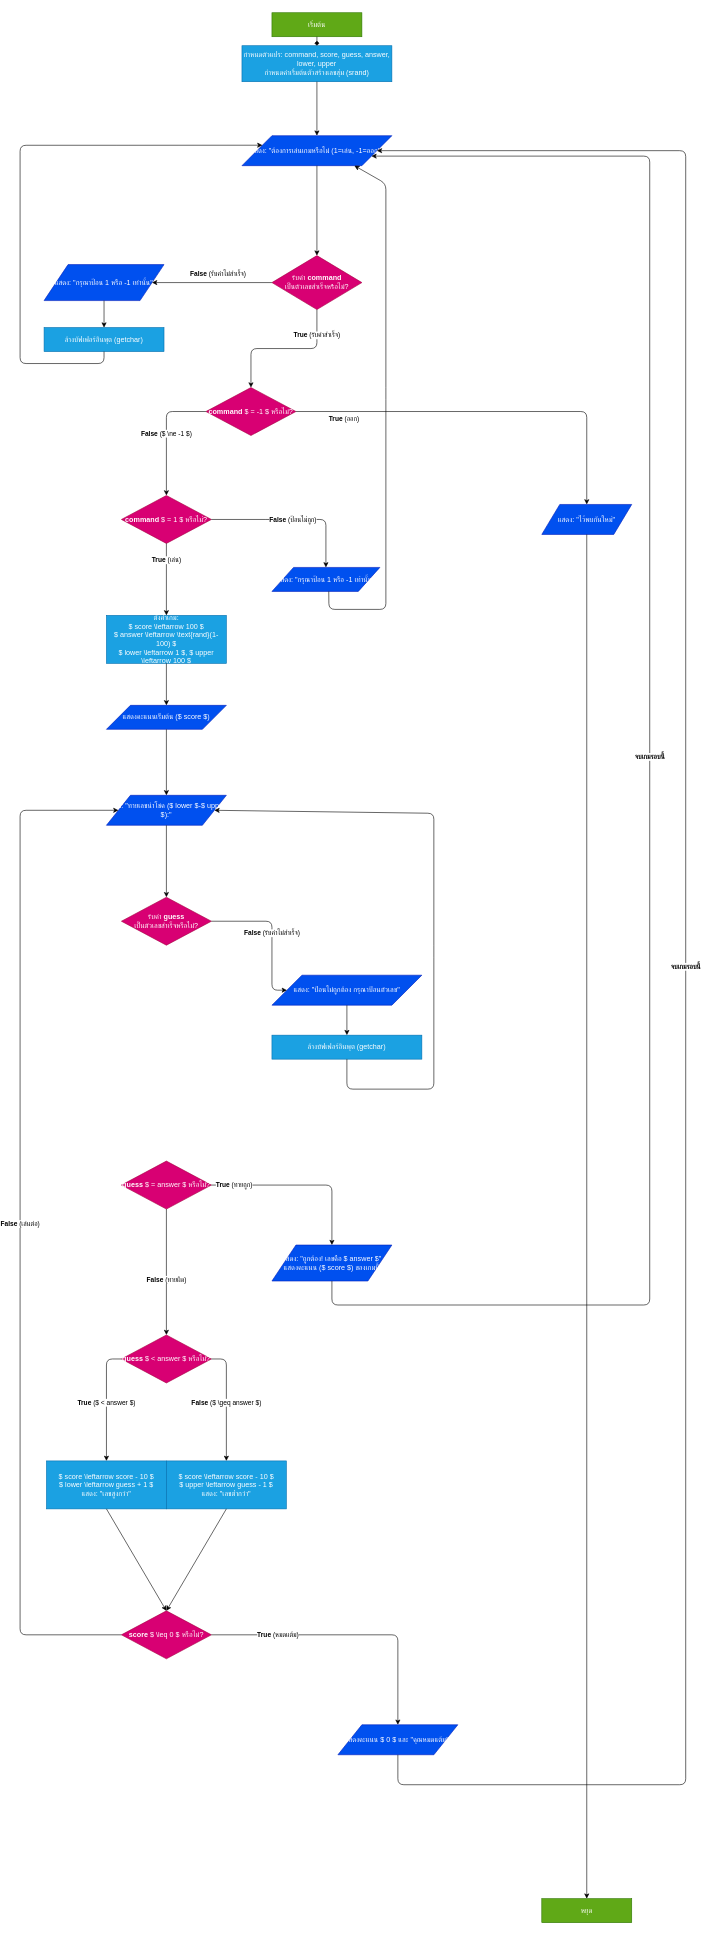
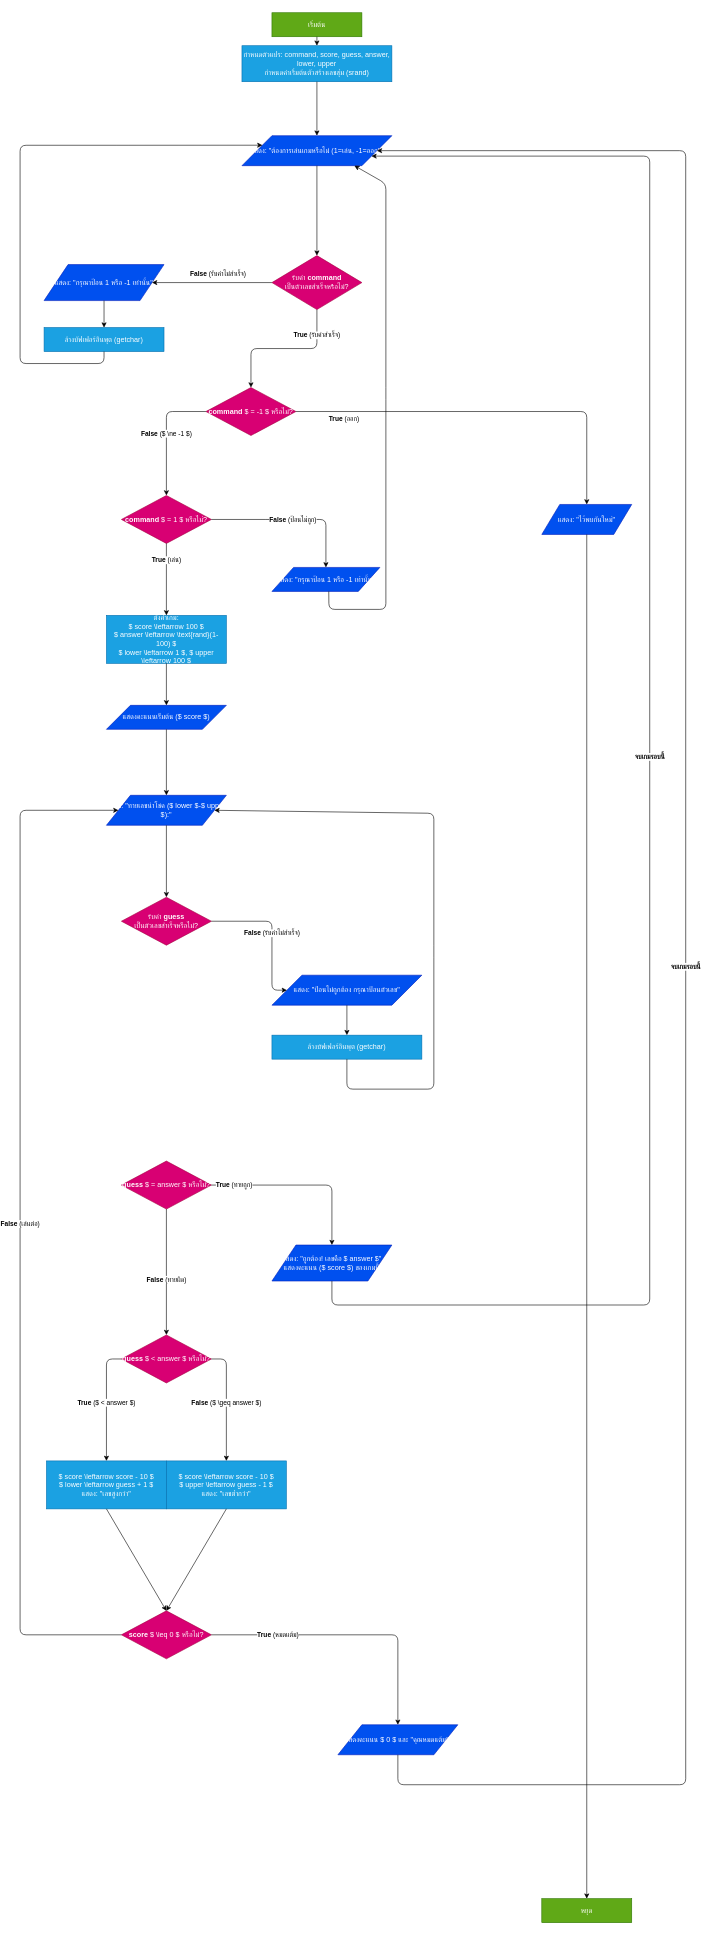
- <mxCell id="26" value="" style="endArrow=diamond;html=1;exitX=0.5;exitY=1;entryX=0.5;entryY=0;" edge="1" parent="1" source="2" target="3"><mxGeometry width="50" height="50" relative="1" as="geometry"><mxPoint x="510" y="15" as="sourcePoint" /><mxPoint x="510" y="75" as="targetPoint" /></mxGeometry></mxCell>
+ <mxCell id="26" value="" style="endArrow=classic;html=1;exitX=0.5;exitY=1;entryX=0.5;entryY=0;" edge="1" parent="1" source="2" target="3"><mxGeometry width="50" height="50" relative="1" as="geometry"><mxPoint x="510" y="15" as="sourcePoint" /><mxPoint x="510" y="75" as="targetPoint" /></mxGeometry></mxCell>
